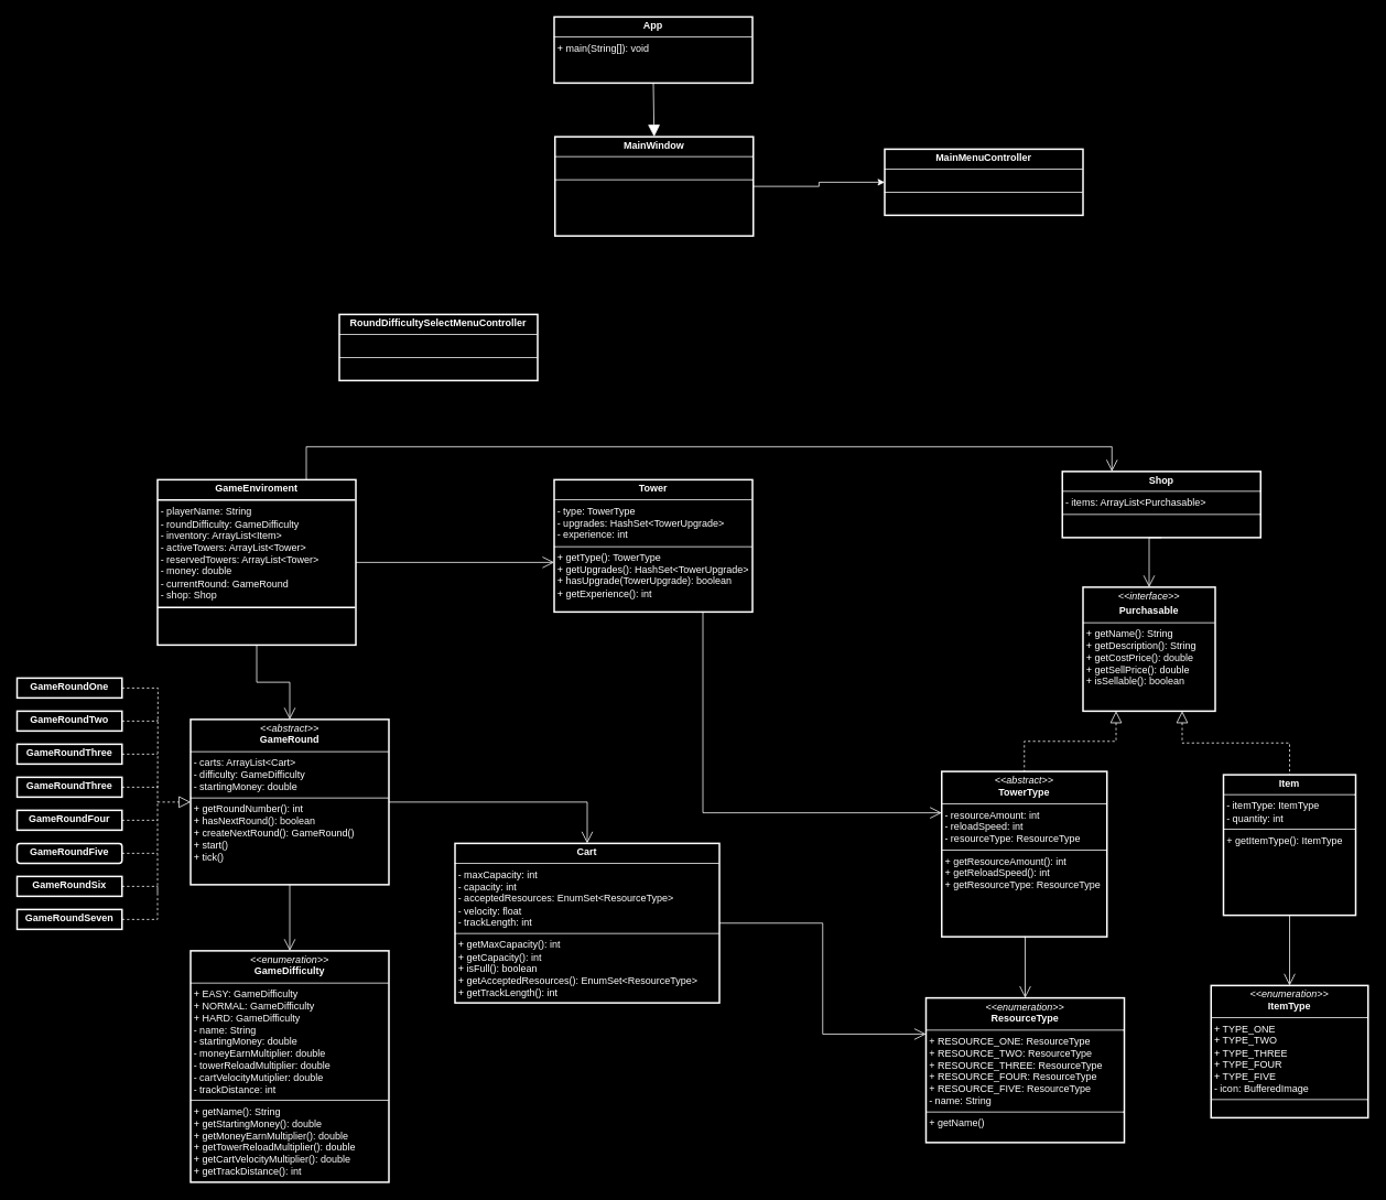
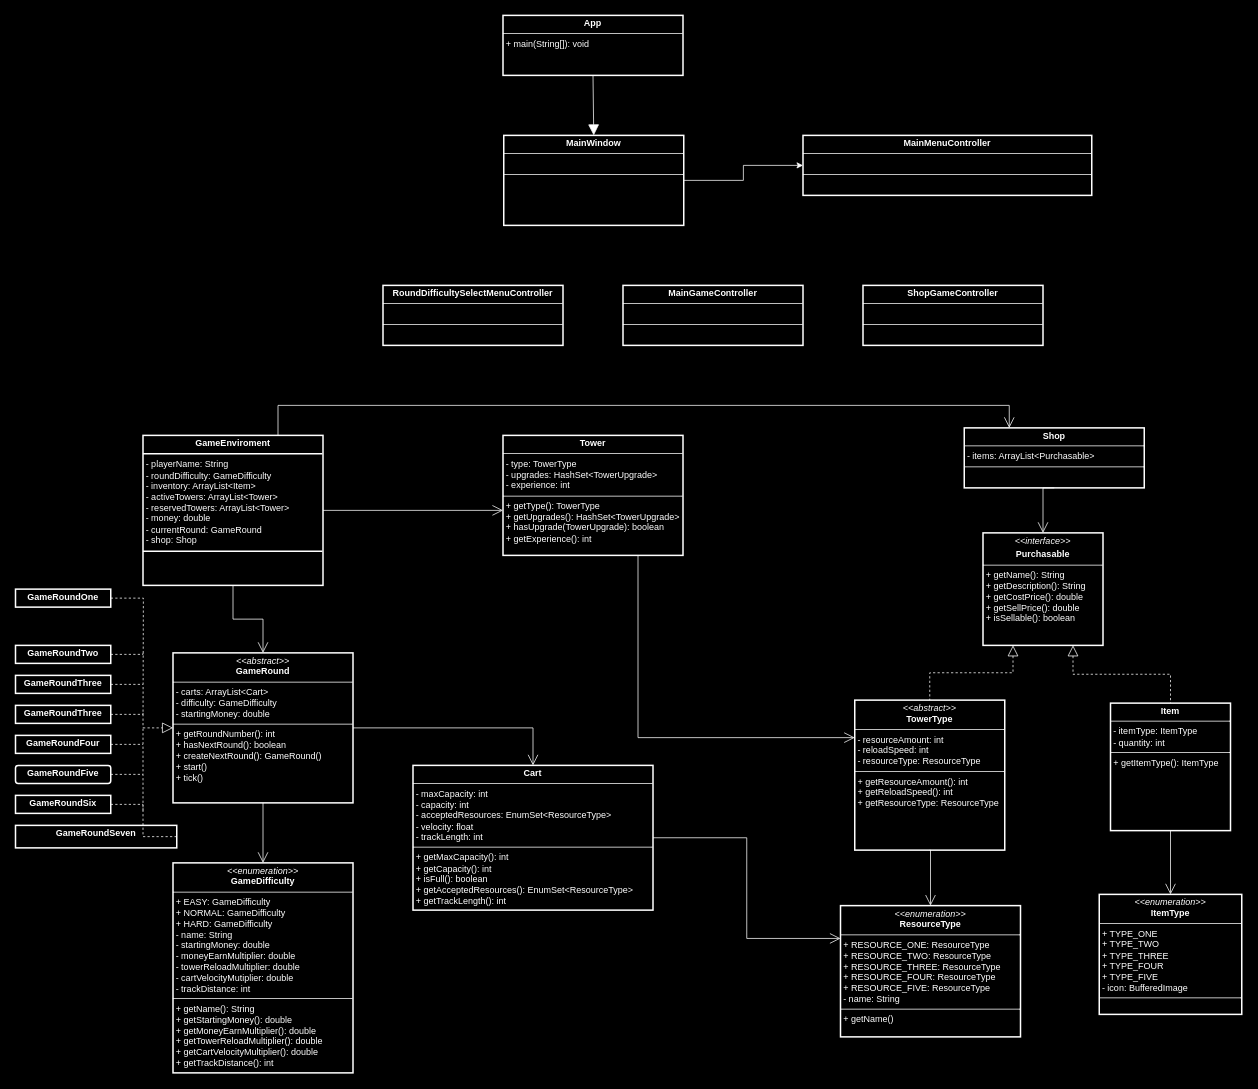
- <mxCell id="31" value="&lt;p style=&quot;margin:0px;margin-top:4px;text-align:center;&quot;&gt;&lt;b&gt;MainMenuController&lt;/b&gt;&lt;/p&gt;&lt;hr style=&quot;border-style:solid;&quot; size=&quot;1&quot;&gt;&lt;p style=&quot;margin:0px;margin-left:4px;&quot;&gt;&lt;br&gt;&lt;/p&gt;&lt;hr style=&quot;border-style:solid;&quot; size=&quot;1&quot;&gt;&lt;p style=&quot;margin:0px;margin-left:4px;&quot;&gt;&lt;br&gt;&lt;/p&gt;" style="verticalAlign=top;align=left;overflow=fill;html=1;whiteSpace=wrap;labelBackgroundColor=none;fillColor=none;fontColor=#FFFFFF;strokeColor=#FFFFFF;strokeWidth=2;" parent="1" vertex="1"><mxGeometry x="1070" y="180" width="240" height="80" as="geometry" /></mxCell>
+ <mxCell id="31" value="&lt;p style=&quot;margin:0px;margin-top:4px;text-align:center;&quot;&gt;&lt;b&gt;MainMenuController&lt;/b&gt;&lt;/p&gt;&lt;hr style=&quot;border-style:solid;&quot; size=&quot;1&quot;&gt;&lt;p style=&quot;margin:0px;margin-left:4px;&quot;&gt;&lt;br&gt;&lt;/p&gt;&lt;hr style=&quot;border-style:solid;&quot; size=&quot;1&quot;&gt;&lt;p style=&quot;margin:0px;margin-left:4px;&quot;&gt;&lt;br&gt;&lt;/p&gt;" style="verticalAlign=top;align=left;overflow=fill;html=1;whiteSpace=wrap;labelBackgroundColor=none;fillColor=none;fontColor=#FFFFFF;strokeColor=#FFFFFF;strokeWidth=2;" parent="1" vertex="1"><mxGeometry x="1070" y="180" width="385" height="80" as="geometry" /></mxCell>
- <mxCell id="3" value="&lt;p style=&quot;margin:0px;margin-top:4px;text-align:center;&quot;&gt;&lt;b&gt;MainWindow&lt;/b&gt;&lt;/p&gt;&lt;hr style=&quot;border-style:solid;&quot; size=&quot;1&quot;&gt;&lt;p style=&quot;margin:0px;margin-left:4px;&quot;&gt;&lt;br&gt;&lt;/p&gt;&lt;hr style=&quot;border-style:solid;&quot; size=&quot;1&quot;&gt;&lt;p style=&quot;margin:0px;margin-left:4px;&quot;&gt;&lt;br&gt;&lt;/p&gt;" style="verticalAlign=top;align=left;overflow=fill;html=1;whiteSpace=wrap;labelBackgroundColor=none;fillColor=none;fontColor=#FFFFFF;strokeColor=#FFFFFF;strokeWidth=2;" parent="1" vertex="1"><mxGeometry x="671" y="165" width="240" height="120" as="geometry" /></mxCell>
+ <mxCell id="3" value="&lt;p style=&quot;margin:0px;margin-top:4px;text-align:center;&quot;&gt;&lt;b&gt;MainWindow&lt;/b&gt;&lt;/p&gt;&lt;hr style=&quot;border-style:solid;&quot; size=&quot;1&quot;&gt;&lt;p style=&quot;margin:0px;margin-left:4px;&quot;&gt;&lt;br&gt;&lt;/p&gt;&lt;hr style=&quot;border-style:solid;&quot; size=&quot;1&quot;&gt;&lt;p style=&quot;margin:0px;margin-left:4px;&quot;&gt;&lt;br&gt;&lt;/p&gt;" style="verticalAlign=top;align=left;overflow=fill;html=1;whiteSpace=wrap;labelBackgroundColor=none;fillColor=none;fontColor=#FFFFFF;strokeColor=#FFFFFF;strokeWidth=2;" parent="1" vertex="1"><mxGeometry x="671" y="180" width="240" height="120" as="geometry" /></mxCell>
- <mxCell id="30" value="&lt;p style=&quot;margin:0px;margin-top:4px;text-align:center;&quot;&gt;&lt;b&gt;RoundDifficultySelectMenuController&lt;/b&gt;&lt;/p&gt;&lt;hr style=&quot;border-style:solid;&quot; size=&quot;1&quot;&gt;&lt;p style=&quot;margin:0px;margin-left:4px;&quot;&gt;&lt;br&gt;&lt;/p&gt;&lt;hr style=&quot;border-style:solid;&quot; size=&quot;1&quot;&gt;&lt;p style=&quot;margin:0px;margin-left:4px;&quot;&gt;&lt;br&gt;&lt;/p&gt;" style="verticalAlign=top;align=left;overflow=fill;html=1;whiteSpace=wrap;labelBackgroundColor=none;fillColor=none;fontColor=#FFFFFF;strokeColor=#FFFFFF;strokeWidth=2;" parent="1" vertex="1"><mxGeometry x="410" y="380" width="240" height="80" as="geometry" /></mxCell>
+ <mxCell id="30" value="&lt;p style=&quot;margin:0px;margin-top:4px;text-align:center;&quot;&gt;&lt;b&gt;RoundDifficultySelectMenuController&lt;/b&gt;&lt;/p&gt;&lt;hr style=&quot;border-style:solid;&quot; size=&quot;1&quot;&gt;&lt;p style=&quot;margin:0px;margin-left:4px;&quot;&gt;&lt;br&gt;&lt;/p&gt;&lt;hr style=&quot;border-style:solid;&quot; size=&quot;1&quot;&gt;&lt;p style=&quot;margin:0px;margin-left:4px;&quot;&gt;&lt;br&gt;&lt;/p&gt;" style="verticalAlign=top;align=left;overflow=fill;html=1;whiteSpace=wrap;labelBackgroundColor=none;fillColor=none;fontColor=#FFFFFF;strokeColor=#FFFFFF;strokeWidth=2;" parent="1" vertex="1"><mxGeometry x="510" width="240" height="80" as="geometry" y="380" /></mxCell>
+ <mxCell id="33" value="&lt;p style=&quot;margin:0px;margin-top:4px;text-align:center;&quot;&gt;&lt;b&gt;MainGameController&lt;/b&gt;&lt;/p&gt;&lt;hr style=&quot;border-style:solid;&quot; size=&quot;1&quot;&gt;&lt;p style=&quot;margin:0px;margin-left:4px;&quot;&gt;&lt;br&gt;&lt;/p&gt;&lt;hr style=&quot;border-style:solid;&quot; size=&quot;1&quot;&gt;&lt;p style=&quot;margin:0px;margin-left:4px;&quot;&gt;&lt;br&gt;&lt;/p&gt;" style="verticalAlign=top;align=left;overflow=fill;html=1;whiteSpace=wrap;labelBackgroundColor=none;fillColor=none;fontColor=#FFFFFF;strokeColor=#FFFFFF;strokeWidth=2;" parent="1" vertex="1"><mxGeometry x="830" width="240" height="80" as="geometry" y="380" /></mxCell>
+ <mxCell id="34" value="&lt;p style=&quot;margin:0px;margin-top:4px;text-align:center;&quot;&gt;&lt;b&gt;ShopGameController&lt;/b&gt;&lt;/p&gt;&lt;hr style=&quot;border-style:solid;&quot; size=&quot;1&quot;&gt;&lt;p style=&quot;margin:0px;margin-left:4px;&quot;&gt;&lt;br&gt;&lt;/p&gt;&lt;hr style=&quot;border-style:solid;&quot; size=&quot;1&quot;&gt;&lt;p style=&quot;margin:0px;margin-left:4px;&quot;&gt;&lt;br&gt;&lt;/p&gt;" style="verticalAlign=top;align=left;overflow=fill;html=1;whiteSpace=wrap;labelBackgroundColor=none;fillColor=none;fontColor=#FFFFFF;strokeColor=#FFFFFF;strokeWidth=2;" parent="1" vertex="1"><mxGeometry x="1150" width="240" height="80" as="geometry" y="380" /></mxCell>
- <mxCell id="20" value="&lt;p style=&quot;margin:0px;margin-top:4px;text-align:center;&quot;&gt;&lt;b&gt;GameRoundOne&lt;/b&gt;&lt;/p&gt;&lt;p style=&quot;margin:0px;margin-left:4px;&quot;&gt;&lt;br&gt;&lt;/p&gt;" style="verticalAlign=top;align=left;overflow=fill;html=1;whiteSpace=wrap;labelBackgroundColor=none;fillColor=none;fontColor=#FFFFFF;strokeColor=#FFFFFF;strokeWidth=2;" parent="1" vertex="1"><mxGeometry x="20" y="820" width="127" height="24" as="geometry" /></mxCell>
+ <mxCell id="20" value="&lt;p style=&quot;margin:0px;margin-top:4px;text-align:center;&quot;&gt;&lt;b&gt;GameRoundOne&lt;/b&gt;&lt;/p&gt;&lt;p style=&quot;margin:0px;margin-left:4px;&quot;&gt;&lt;br&gt;&lt;/p&gt;" style="verticalAlign=top;align=left;overflow=fill;html=1;whiteSpace=wrap;labelBackgroundColor=none;fillColor=none;fontColor=#FFFFFF;strokeColor=#FFFFFF;strokeWidth=2;" parent="1" vertex="1"><mxGeometry x="20" y="785" width="127" height="24" as="geometry" /></mxCell>
- <mxCell id="27" value="&lt;p style=&quot;margin:0px;margin-top:4px;text-align:center;&quot;&gt;&lt;b&gt;GameRoundSeven&lt;/b&gt;&lt;/p&gt;&lt;p style=&quot;margin:0px;margin-left:4px;&quot;&gt;&lt;br&gt;&lt;/p&gt;" style="verticalAlign=top;align=left;overflow=fill;html=1;whiteSpace=wrap;labelBackgroundColor=none;fillColor=none;fontColor=#FFFFFF;strokeColor=#FFFFFF;strokeWidth=2;" parent="1" vertex="1"><mxGeometry x="20" y="1100" width="127" height="24" as="geometry" /></mxCell>
+ <mxCell id="27" value="&lt;p style=&quot;margin:0px;margin-top:4px;text-align:center;&quot;&gt;&lt;b&gt;GameRoundSeven&lt;/b&gt;&lt;/p&gt;&lt;p style=&quot;margin:0px;margin-left:4px;&quot;&gt;&lt;br&gt;&lt;/p&gt;" style="verticalAlign=top;align=left;overflow=fill;html=1;whiteSpace=wrap;labelBackgroundColor=none;fillColor=none;fontColor=#FFFFFF;strokeColor=#FFFFFF;strokeWidth=2;" parent="1" vertex="1"><mxGeometry x="20" y="1100" width="215" height="30" as="geometry" /></mxCell>
